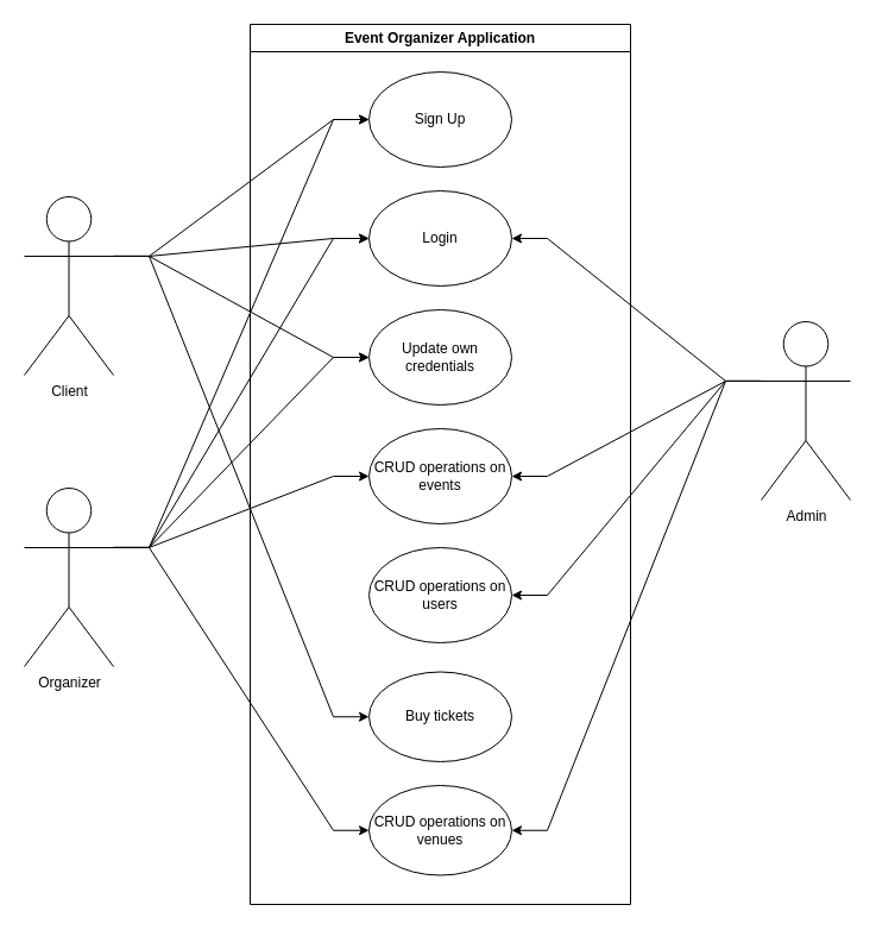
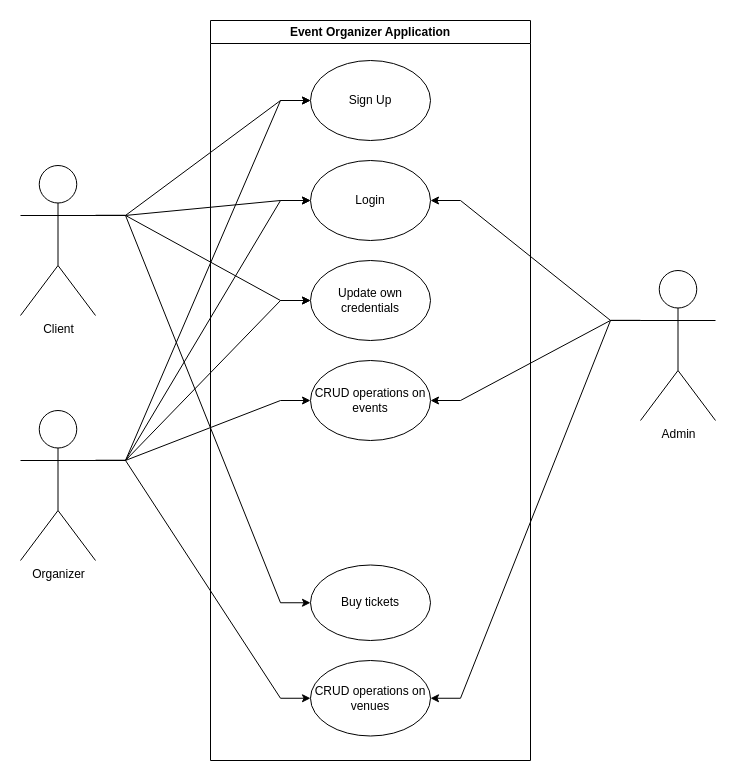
- <mxCell id="15" style="edgeStyle=entityRelationEdgeStyle;rounded=0;orthogonalLoop=1;jettySize=auto;html=1;exitX=0;exitY=0.333;exitDx=0;exitDy=0;exitPerimeter=0;entryX=1;entryY=0.5;entryDx=0;entryDy=0;" edge="1" parent="1" source="17" target="21"><mxGeometry relative="1" as="geometry" /></mxCell>
- <mxCell id="21" value="CRUD operations on users" style="ellipse;whiteSpace=wrap;html=1;" vertex="1" parent="18"><mxGeometry x="100" y="440" width="120" height="80" as="geometry" /></mxCell>
